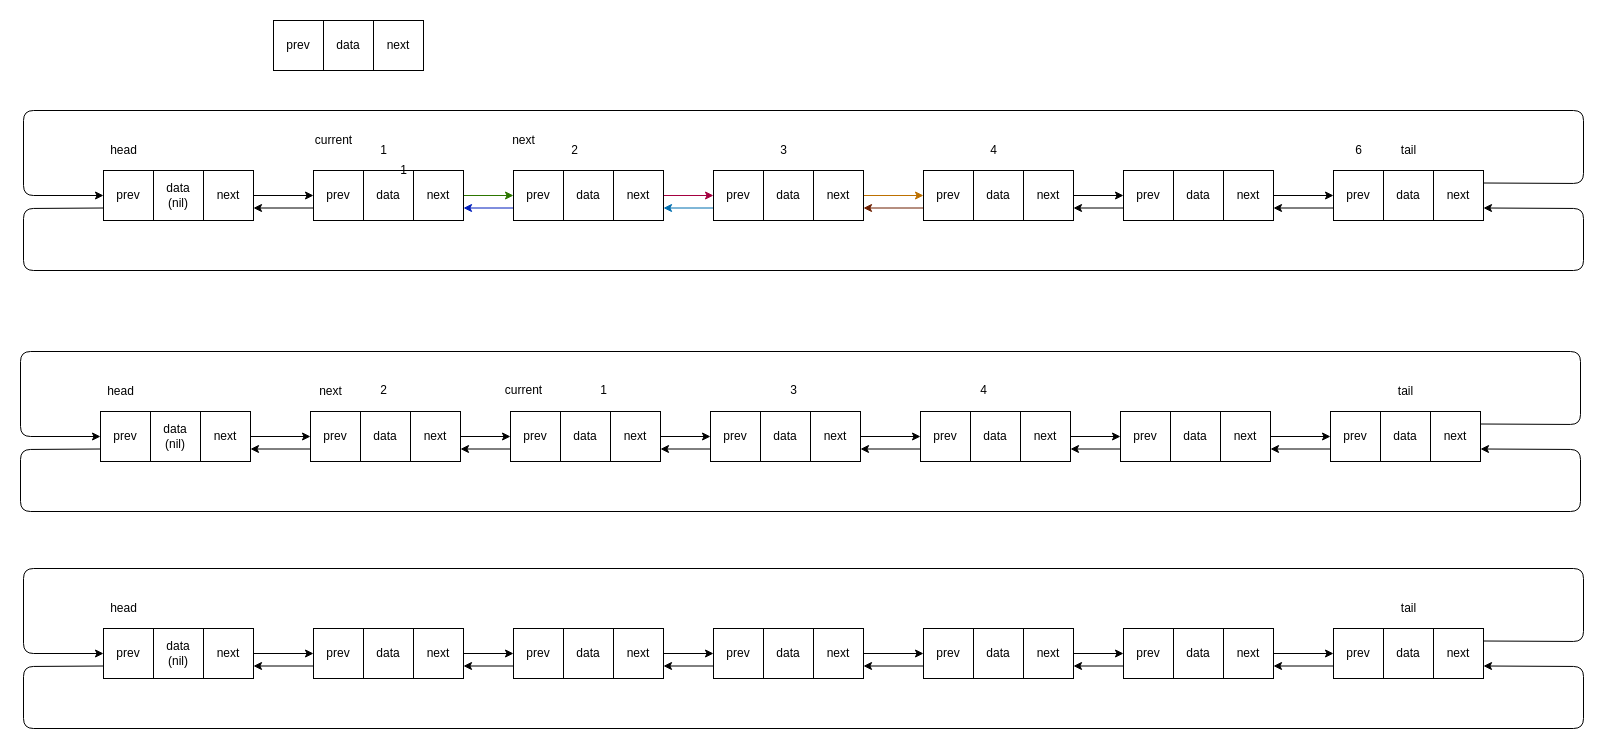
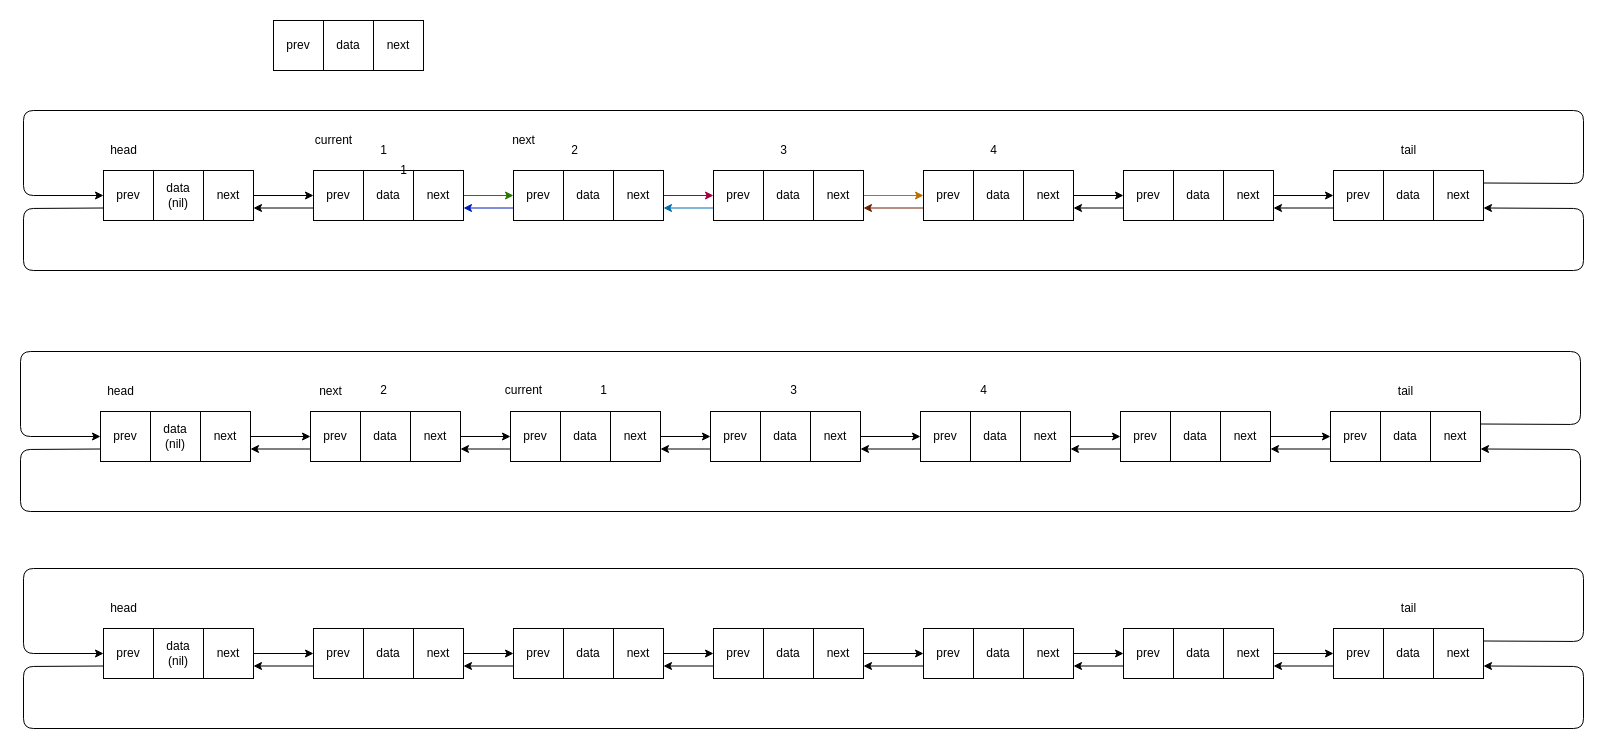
- <mxCell id="81" value="6" style="text;html=1;align=center;verticalAlign=middle;resizable=0;points=[];autosize=1;strokeColor=none;fillColor=none;" parent="1" vertex="1"><mxGeometry x="1348" y="140" width="20" height="20" as="geometry" /></mxCell>
